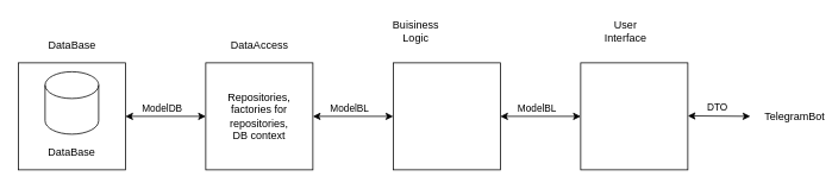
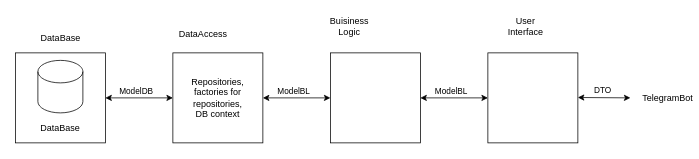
- <mxCell id="7" value="DataAccess" style="text;html=1;align=center;verticalAlign=middle;resizable=0;points=[];autosize=1;" parent="1" vertex="1"><mxGeometry x="250" y="40" width="80" height="20" as="geometry" /></mxCell>
+ <mxCell id="7" value="DataAccess" style="text;html=1;align=center;verticalAlign=middle;resizable=0;points=[];autosize=1;" parent="1" vertex="1"><mxGeometry x="230" y="35" width="80" height="20" as="geometry" /></mxCell>
